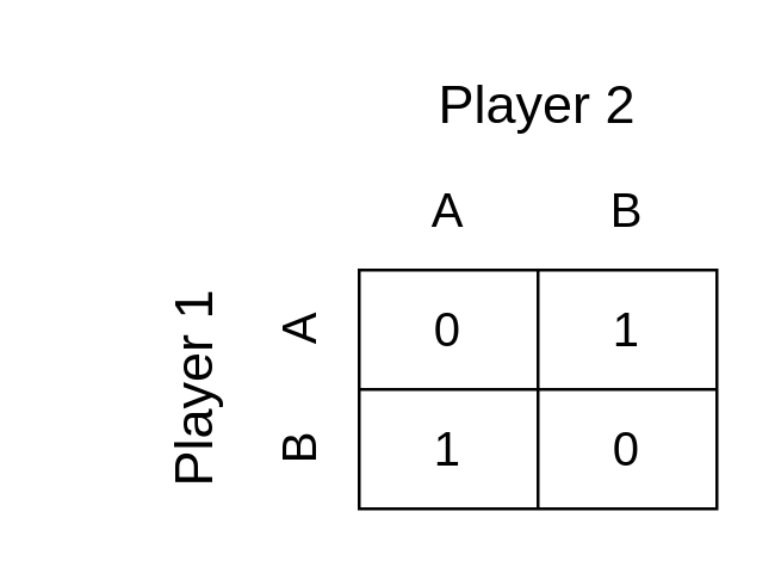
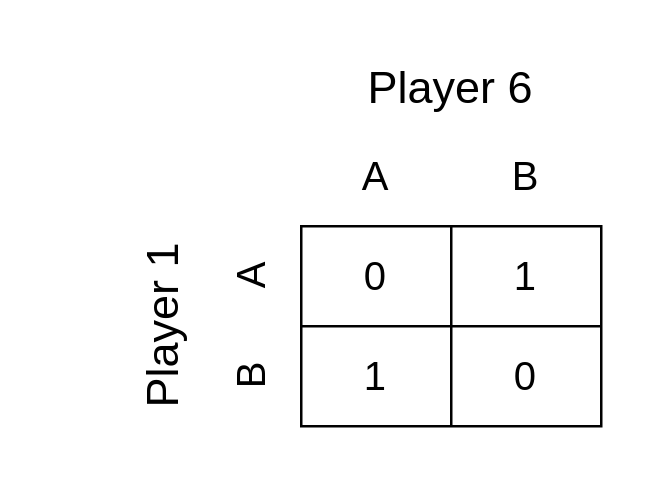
- <mxCell id="13" value="Player 2" style="text;html=1;strokeColor=none;fillColor=none;align=center;verticalAlign=middle;whiteSpace=wrap;rounded=0;fontSize=18;" vertex="1" parent="1"><mxGeometry x="135" y="20" width="90" height="30" as="geometry" /></mxCell>
+ <mxCell id="13" value="Player 6" style="text;html=1;strokeColor=none;fillColor=none;align=center;verticalAlign=middle;whiteSpace=wrap;rounded=0;fontSize=18;" vertex="1" parent="1"><mxGeometry x="135" y="20" width="90" height="30" as="geometry" /></mxCell>
